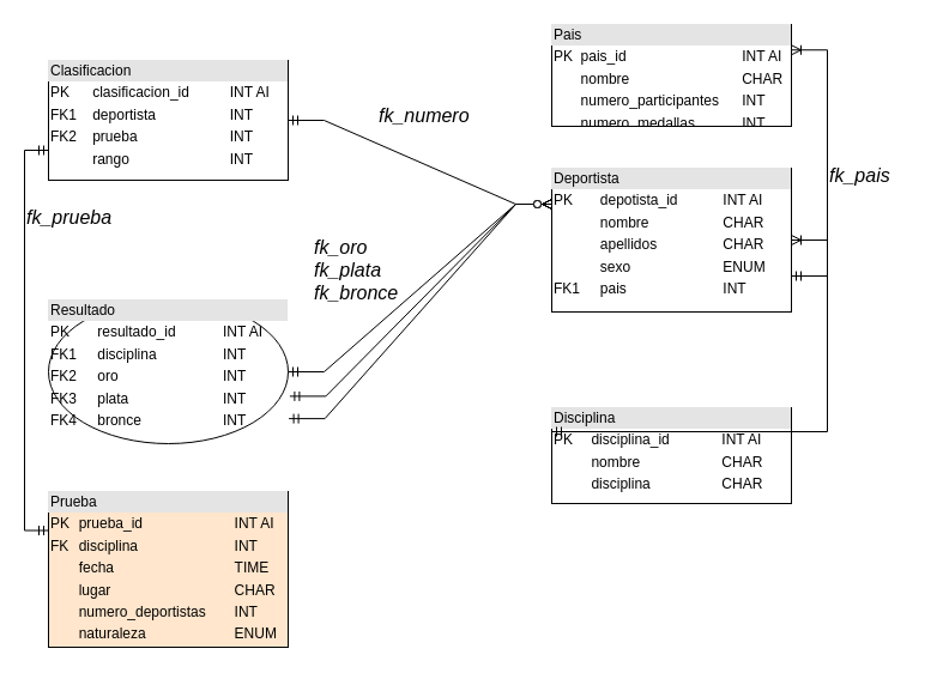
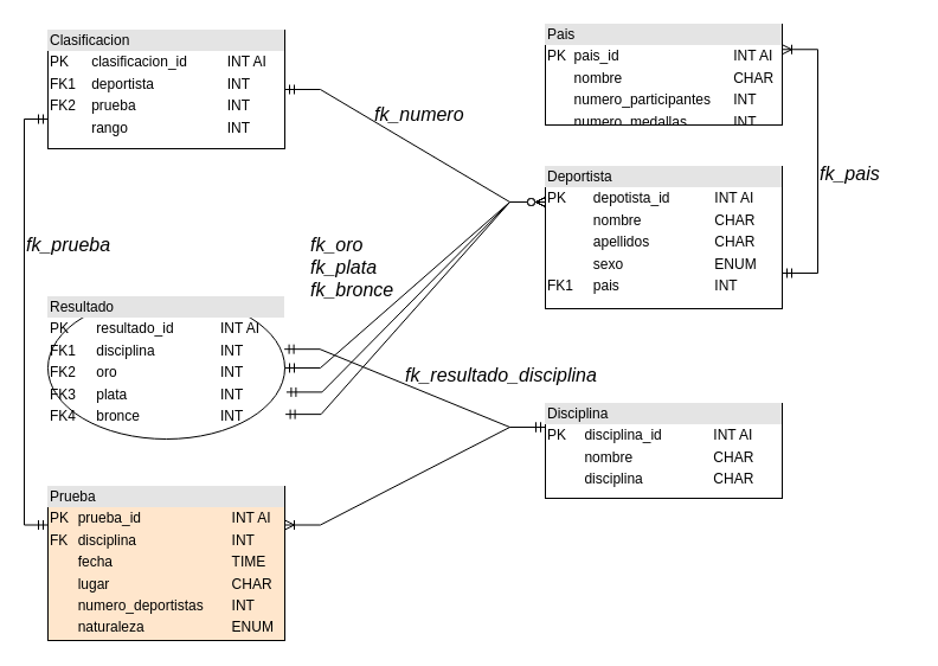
- <mxCell id="6" value="&lt;div style=&quot;box-sizing:border-box;width:100%;background:#e4e4e4;padding:2px;&quot;&gt;Clasificacion&lt;/div&gt;&lt;table style=&quot;width:100%;font-size:1em;&quot; cellpadding=&quot;2&quot; cellspacing=&quot;0&quot;&gt;&lt;tbody&gt;&lt;tr&gt;&lt;td&gt;PK&lt;/td&gt;&lt;td&gt;clasificacion_id&lt;/td&gt;&lt;td&gt;INT AI&lt;/td&gt;&lt;/tr&gt;&lt;tr&gt;&lt;td&gt;FK1&lt;/td&gt;&lt;td&gt;deportista&lt;/td&gt;&lt;td&gt;INT&lt;/td&gt;&lt;/tr&gt;&lt;tr&gt;&lt;td&gt;FK2&lt;/td&gt;&lt;td&gt;prueba&lt;/td&gt;&lt;td&gt;INT&lt;/td&gt;&lt;/tr&gt;&lt;tr&gt;&lt;td&gt;&lt;br&gt;&lt;/td&gt;&lt;td&gt;rango&lt;/td&gt;&lt;td&gt;INT&lt;/td&gt;&lt;/tr&gt;&lt;/tbody&gt;&lt;/table&gt;" style="verticalAlign=top;align=left;overflow=fill;html=1;whiteSpace=wrap;" vertex="1" parent="1"><mxGeometry x="40" y="50" width="200" height="100" as="geometry" /></mxCell>
+ <mxCell id="6" value="&lt;div style=&quot;box-sizing:border-box;width:100%;background:#e4e4e4;padding:2px;&quot;&gt;Clasificacion&lt;/div&gt;&lt;table style=&quot;width:100%;font-size:1em;&quot; cellpadding=&quot;2&quot; cellspacing=&quot;0&quot;&gt;&lt;tbody&gt;&lt;tr&gt;&lt;td&gt;PK&lt;/td&gt;&lt;td&gt;clasificacion_id&lt;/td&gt;&lt;td&gt;INT AI&lt;/td&gt;&lt;/tr&gt;&lt;tr&gt;&lt;td&gt;FK1&lt;/td&gt;&lt;td&gt;deportista&lt;/td&gt;&lt;td&gt;INT&lt;/td&gt;&lt;/tr&gt;&lt;tr&gt;&lt;td&gt;FK2&lt;/td&gt;&lt;td&gt;prueba&lt;/td&gt;&lt;td&gt;INT&lt;/td&gt;&lt;/tr&gt;&lt;tr&gt;&lt;td&gt;&lt;br&gt;&lt;/td&gt;&lt;td&gt;rango&lt;/td&gt;&lt;td&gt;INT&lt;/td&gt;&lt;/tr&gt;&lt;/tbody&gt;&lt;/table&gt;" style="verticalAlign=top;align=left;overflow=fill;html=1;whiteSpace=wrap;" vertex="1" parent="1"><mxGeometry x="40" y="25" width="200" height="100" as="geometry" /></mxCell>
- <mxCell id="17" value="&lt;font style=&quot;font-size: 16px;&quot;&gt;&lt;i&gt;fk_prueba&lt;/i&gt;&lt;/font&gt;" style="text;whiteSpace=wrap;html=1;" vertex="1" parent="1"><mxGeometry x="20" y="165" width="80" height="40" as="geometry" /></mxCell>
+ <mxCell id="17" value="&lt;font style=&quot;font-size: 16px;&quot;&gt;&lt;i&gt;fk_prueba&lt;/i&gt;&lt;/font&gt;" style="text;whiteSpace=wrap;html=1;" vertex="1" parent="1"><mxGeometry x="20" y="190" width="80" height="40" as="geometry" /></mxCell>
+ <mxCell id="10" value="" style="edgeStyle=entityRelationEdgeStyle;fontSize=12;html=1;endArrow=ERmandOne;startArrow=ERmandOne;rounded=0;entryX=0;entryY=0.25;entryDx=0;entryDy=0;exitX=0.998;exitY=0.368;exitDx=0;exitDy=0;exitPerimeter=0;" edge="1" parent="1" source="7" target="5"><mxGeometry width="100" height="100" relative="1" as="geometry"><mxPoint x="140" y="410" as="sourcePoint" /><mxPoint x="240" y="310" as="targetPoint" /></mxGeometry></mxCell>
+ <mxCell id="20" value="&lt;font style=&quot;font-size: 16px;&quot;&gt;&lt;i&gt;fk_resultado_disciplina&lt;br&gt;&lt;/i&gt;&lt;/font&gt;" style="text;whiteSpace=wrap;html=1;" vertex="1" parent="1"><mxGeometry x="340" y="300" width="80" height="40" as="geometry" /></mxCell>
- <mxCell id="8" value="" style="edgeStyle=entityRelationEdgeStyle;fontSize=12;html=1;endArrow=ERoneToMany;startArrow=ERmandOne;rounded=0;exitX=0;exitY=0.25;exitDx=0;exitDy=0;" edge="1" parent="1" source="5" target="3"><mxGeometry width="100" height="100" relative="1" as="geometry"><mxPoint x="380" y="550" as="sourcePoint" /><mxPoint x="510" y="470" as="targetPoint" /></mxGeometry></mxCell>
+ <mxCell id="8" value="" style="edgeStyle=entityRelationEdgeStyle;fontSize=12;html=1;endArrow=ERoneToMany;startArrow=ERmandOne;rounded=0;exitX=0;exitY=0.25;exitDx=0;exitDy=0;entryX=1;entryY=0.25;entryDx=0;entryDy=0;" edge="1" parent="1" source="5" target="4"><mxGeometry width="100" height="100" relative="1" as="geometry"><mxPoint x="380" y="550" as="sourcePoint" /><mxPoint x="510" y="470" as="targetPoint" /></mxGeometry></mxCell>
